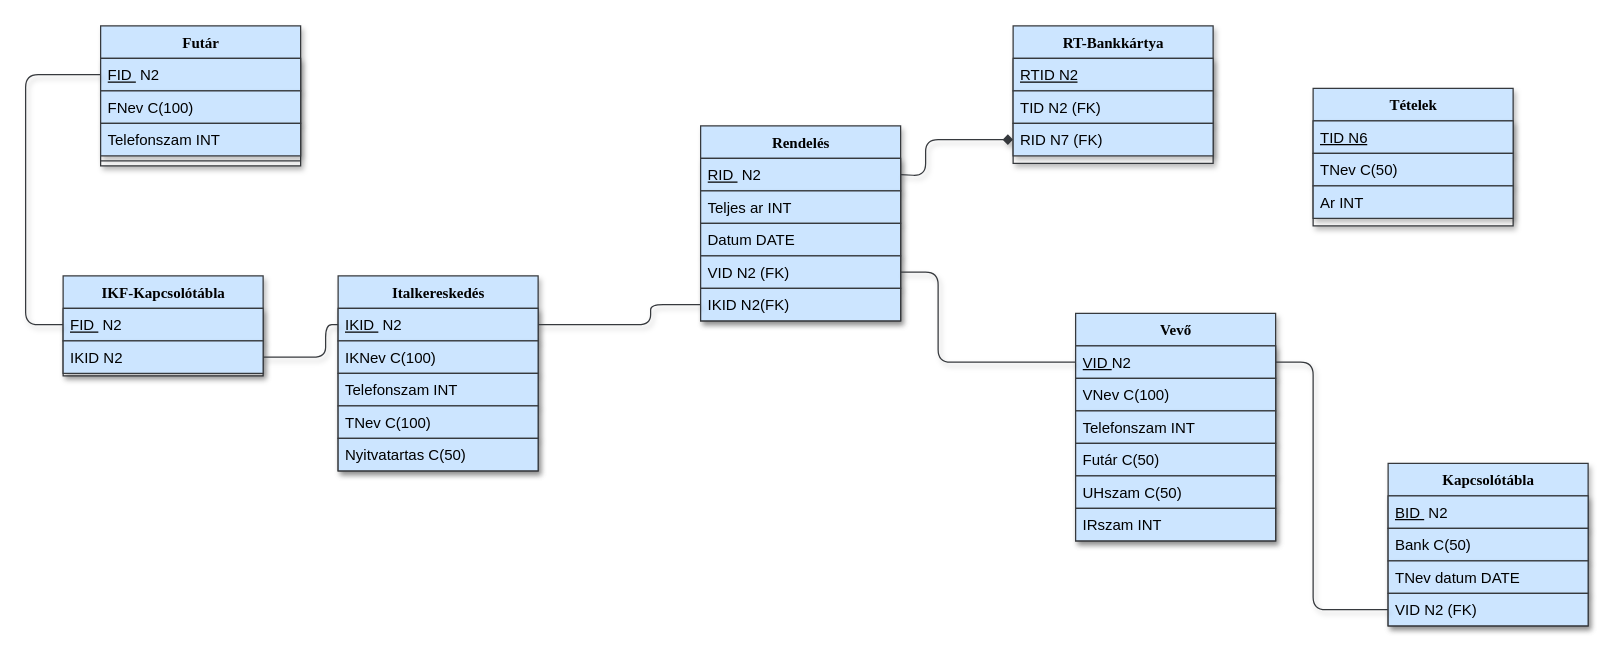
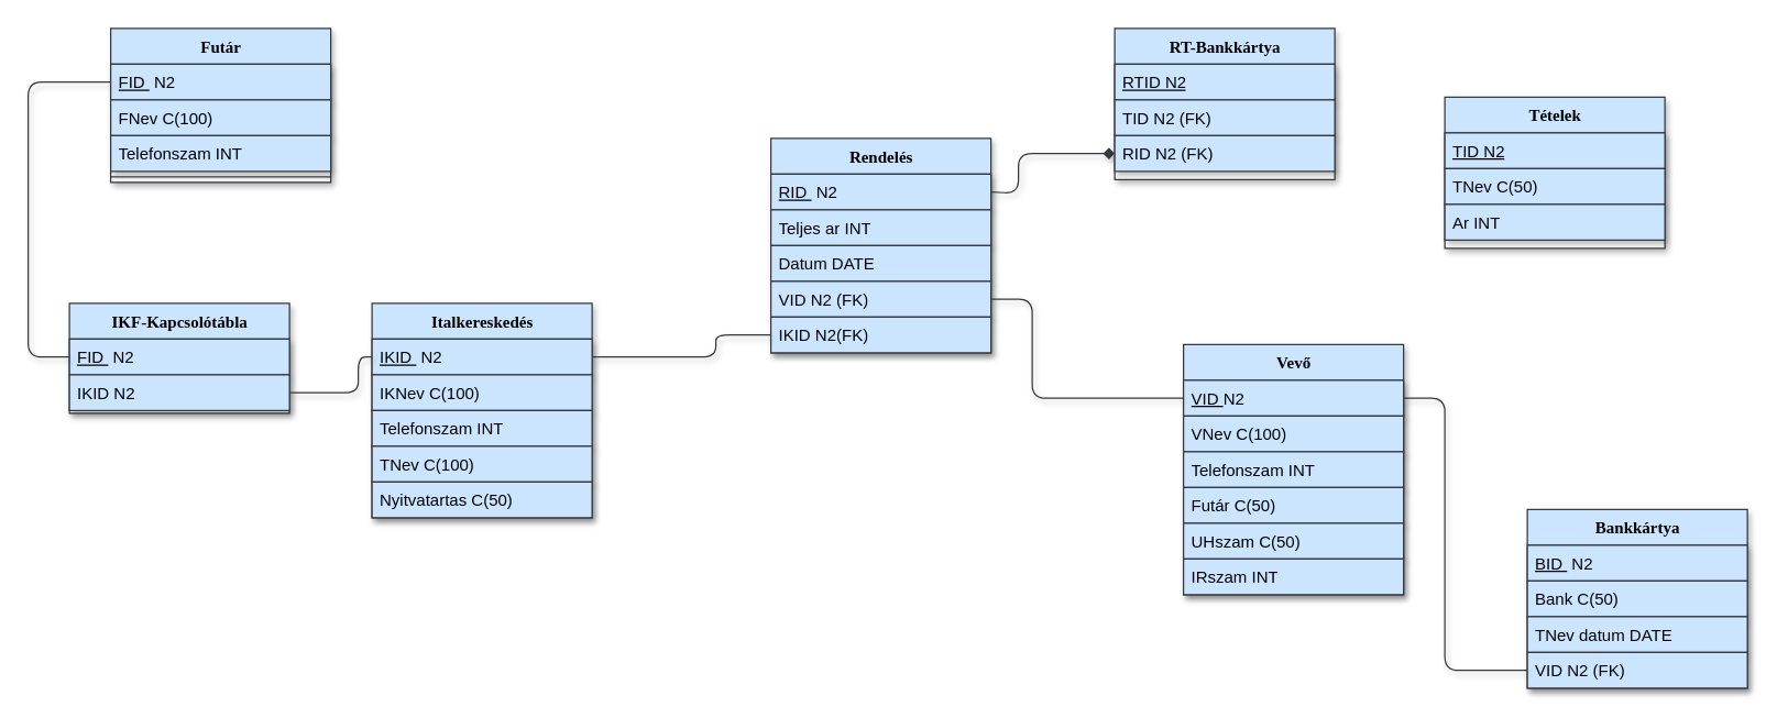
- <mxCell id="37" value="&lt;u&gt;TID N6&lt;/u&gt;" style="text;html=1;fillColor=#cce5ff;align=left;verticalAlign=top;spacingLeft=4;spacingRight=4;whiteSpace=wrap;overflow=hidden;rotatable=0;points=[[0,0.5],[1,0.5]];portConstraint=eastwest;strokeColor=#36393d;shadow=1;" vertex="1" parent="36"><mxGeometry y="26" width="160" height="26" as="geometry" /></mxCell>
+ <mxCell id="37" value="&lt;u&gt;TID N2&lt;/u&gt;" style="text;html=1;fillColor=#cce5ff;align=left;verticalAlign=top;spacingLeft=4;spacingRight=4;whiteSpace=wrap;overflow=hidden;rotatable=0;points=[[0,0.5],[1,0.5]];portConstraint=eastwest;strokeColor=#36393d;shadow=1;" vertex="1" parent="36"><mxGeometry y="26" width="160" height="26" as="geometry" /></mxCell>
- <mxCell id="44" value="RID N7 (FK)" style="text;html=1;fillColor=#cce5ff;align=left;verticalAlign=top;spacingLeft=4;spacingRight=4;whiteSpace=wrap;overflow=hidden;rotatable=0;points=[[0,0.5],[1,0.5]];portConstraint=eastwest;strokeColor=#36393d;shadow=1;" vertex="1" parent="41"><mxGeometry y="78" width="160" height="26" as="geometry" /></mxCell>
+ <mxCell id="44" value="RID N2 (FK)" style="text;html=1;fillColor=#cce5ff;align=left;verticalAlign=top;spacingLeft=4;spacingRight=4;whiteSpace=wrap;overflow=hidden;rotatable=0;points=[[0,0.5],[1,0.5]];portConstraint=eastwest;strokeColor=#36393d;shadow=1;" vertex="1" parent="41"><mxGeometry y="78" width="160" height="26" as="geometry" /></mxCell>
- <mxCell id="23" value="Kapcsolótábla" style="swimlane;html=1;fontStyle=1;align=center;verticalAlign=top;childLayout=stackLayout;horizontal=1;startSize=26;horizontalStack=0;resizeParent=1;resizeLast=0;collapsible=1;marginBottom=0;swimlaneFillColor=#ffffff;rounded=0;shadow=1;comic=0;labelBackgroundColor=none;strokeWidth=1;fillColor=#cce5ff;fontFamily=Verdana;fontSize=12;strokeColor=#36393d;" vertex="1" parent="1"><mxGeometry x="1110" y="370" width="160" height="130" as="geometry" /></mxCell>
+ <mxCell id="23" value="Bankkártya" style="swimlane;html=1;fontStyle=1;align=center;verticalAlign=top;childLayout=stackLayout;horizontal=1;startSize=26;horizontalStack=0;resizeParent=1;resizeLast=0;collapsible=1;marginBottom=0;swimlaneFillColor=#ffffff;rounded=0;shadow=1;comic=0;labelBackgroundColor=none;strokeWidth=1;fillColor=#cce5ff;fontFamily=Verdana;fontSize=12;strokeColor=#36393d;" vertex="1" parent="1"><mxGeometry x="1110" y="370" width="160" height="130" as="geometry" /></mxCell>
